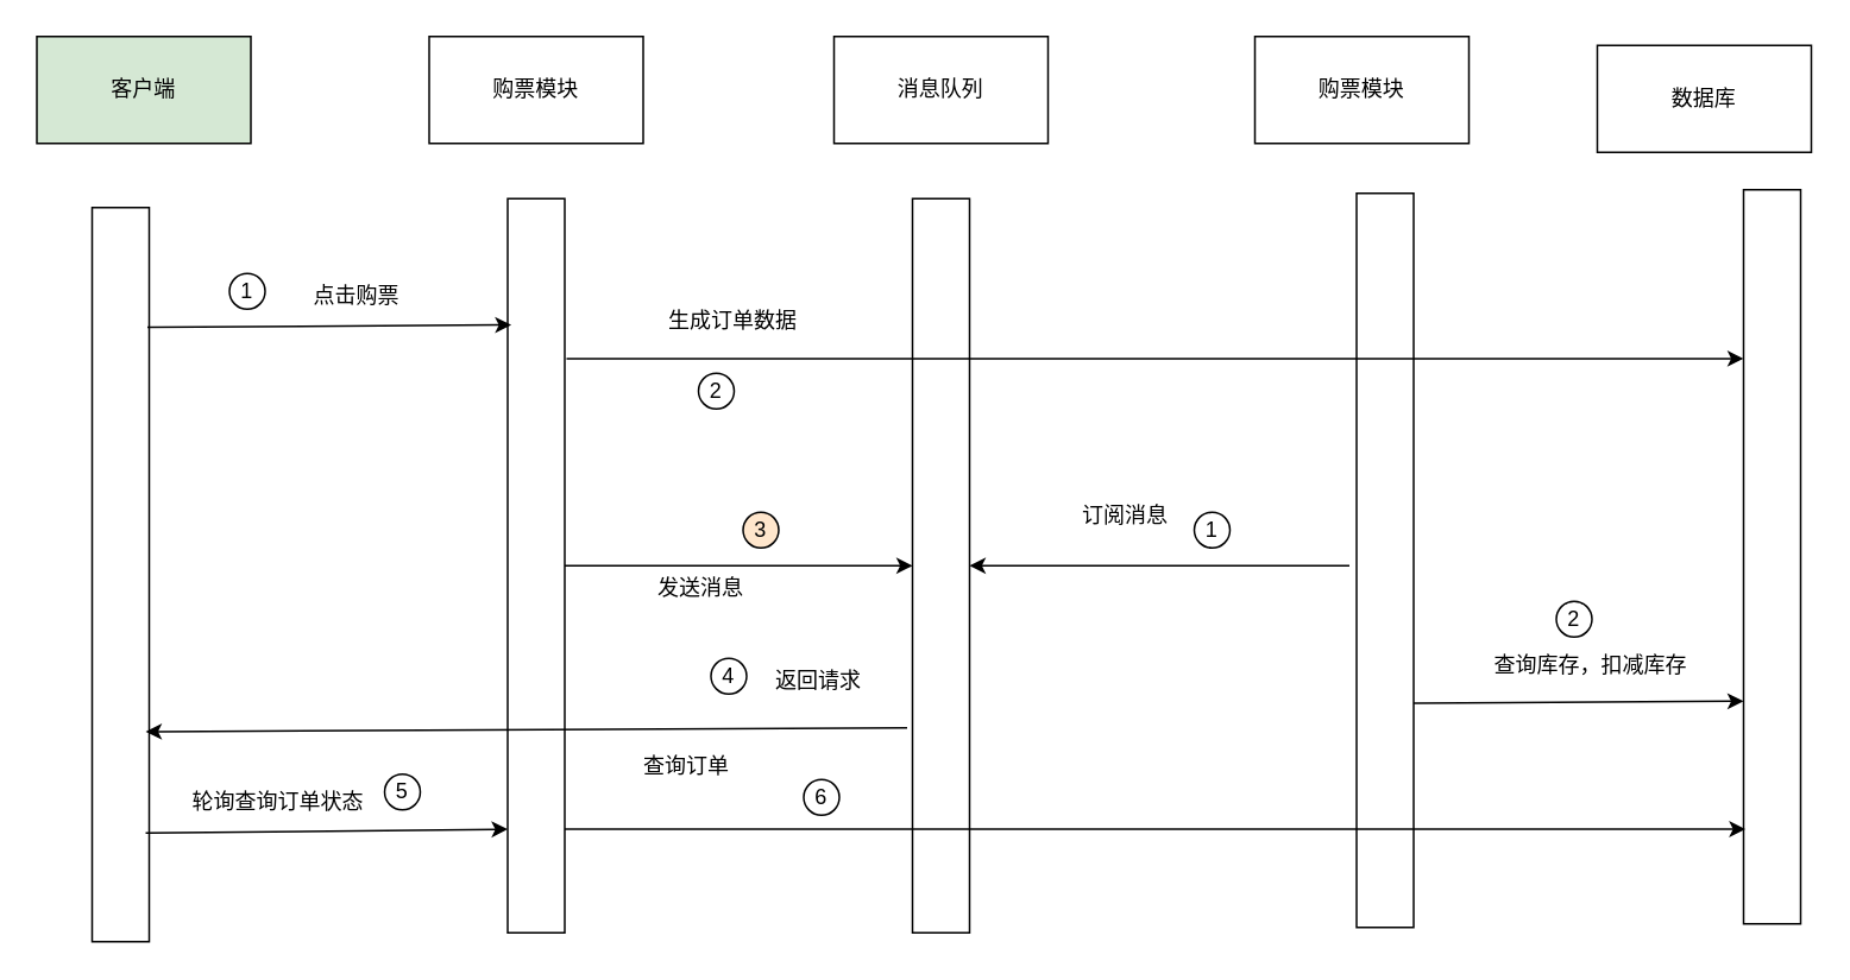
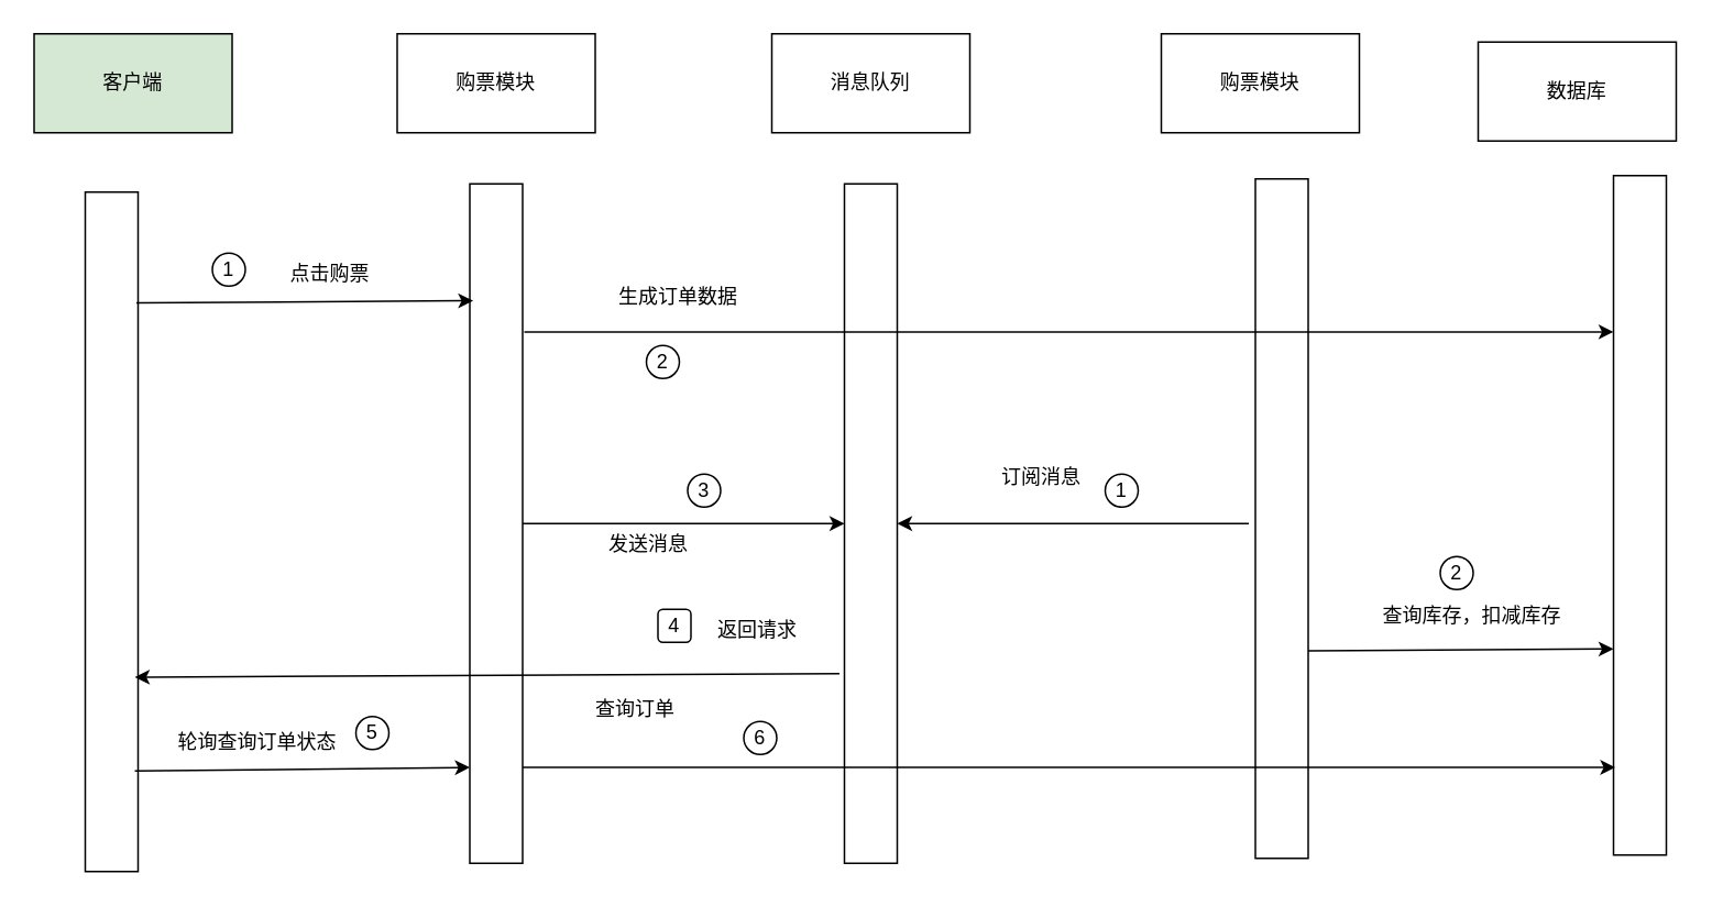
- <mxCell id="25" value="3" style="ellipse;whiteSpace=wrap;html=1;aspect=fixed;fillColor=#ffe6cc;" vertex="1" parent="1"><mxGeometry x="416" y="287" width="20" height="20" as="geometry" /></mxCell>
+ <mxCell id="25" value="3" style="ellipse;whiteSpace=wrap;html=1;aspect=fixed;" vertex="1" parent="1"><mxGeometry x="416" y="287" width="20" height="20" as="geometry" /></mxCell>
- <mxCell id="28" value="4" style="ellipse;whiteSpace=wrap;html=1;aspect=fixed;" vertex="1" parent="1"><mxGeometry x="398" y="369" width="20" height="20" as="geometry" /></mxCell>
+ <mxCell id="28" value="4" style="whiteSpace=wrap;html=1;aspect=fixed;rounded=1;" vertex="1" parent="1"><mxGeometry x="398" y="369" width="20" height="20" as="geometry" /></mxCell>
